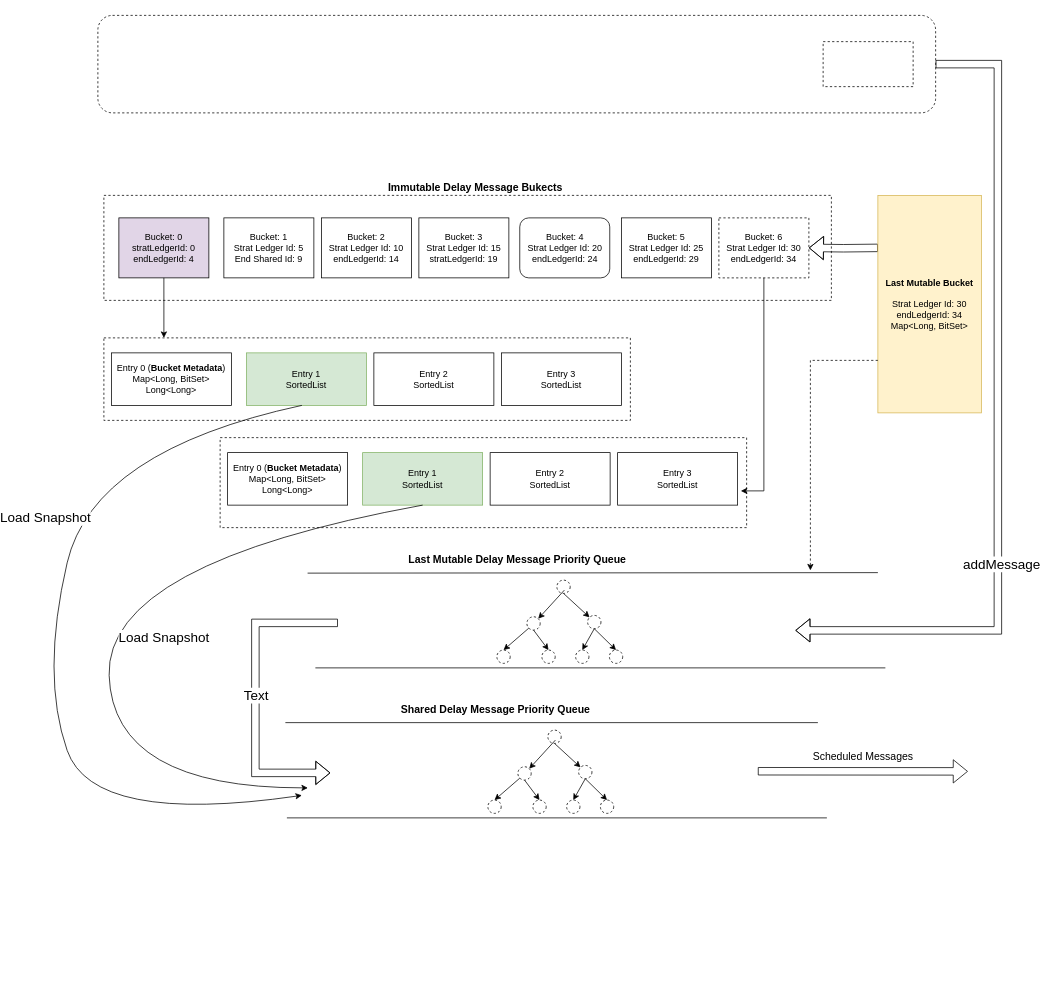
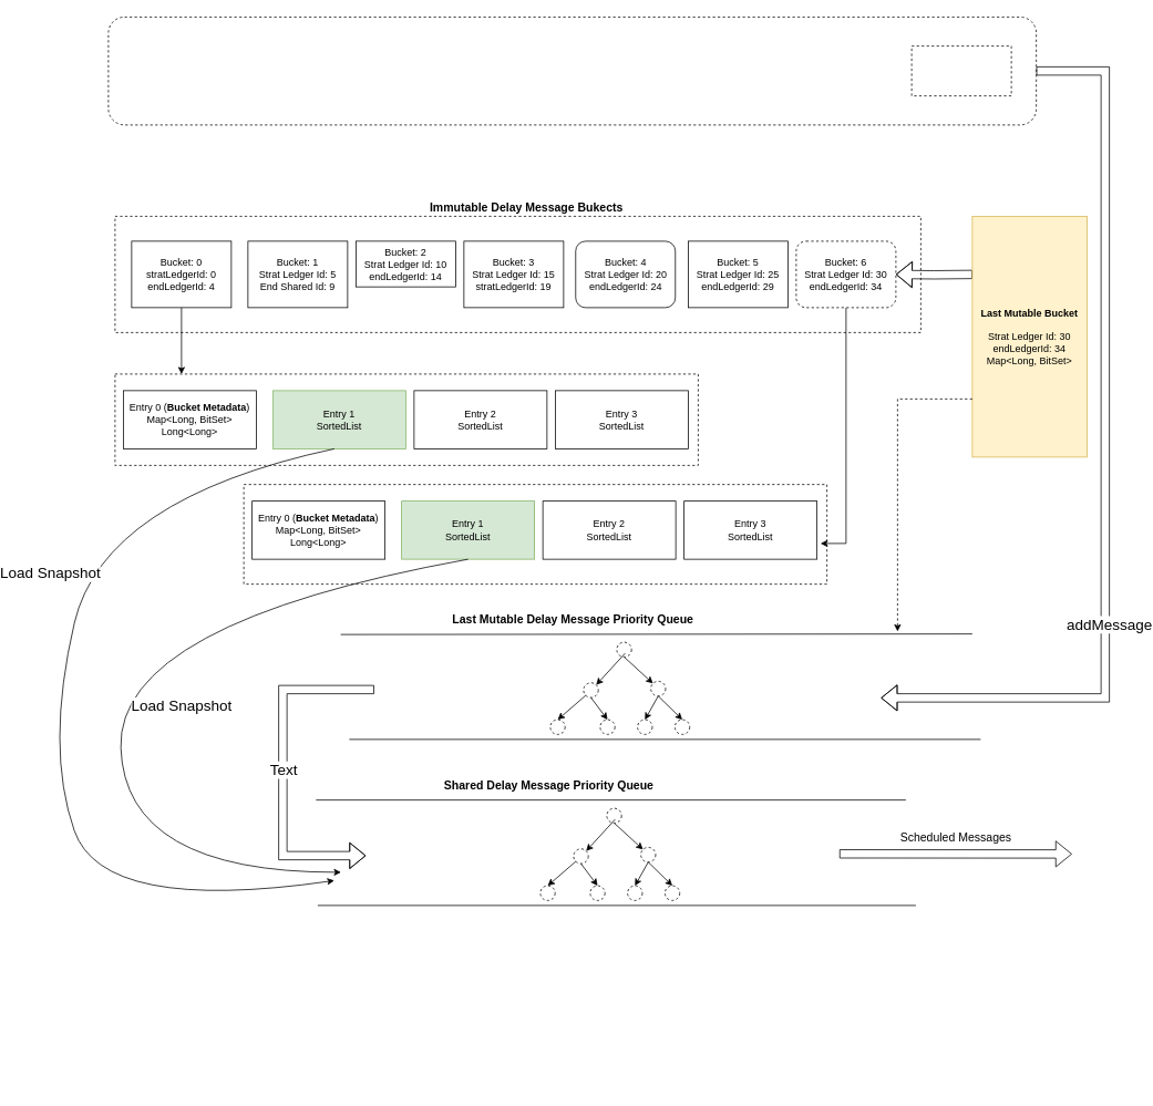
- <mxCell id="3" value="Bucket: 0&lt;br&gt;stratLedgerId: 0&lt;br&gt;endLedgerId: 4" style="rounded=0;whiteSpace=wrap;html=1;fillColor=#e1d5e7;" vertex="1" parent="1"><mxGeometry x="124" y="290" width="120" height="80" as="geometry" /></mxCell>
+ <mxCell id="3" value="Bucket: 0&lt;br&gt;stratLedgerId: 0&lt;br&gt;endLedgerId: 4" style="rounded=0;whiteSpace=wrap;html=1;" vertex="1" parent="1"><mxGeometry x="124" y="290" width="120" height="80" as="geometry" /></mxCell>
- <mxCell id="5" value="Bucket: 2&lt;br&gt;Strat Ledger Id: 10&lt;br&gt;endLedgerId: 14" style="rounded=0;whiteSpace=wrap;html=1;" vertex="1" parent="1"><mxGeometry x="394" y="290" width="120" height="80" as="geometry" /></mxCell>
+ <mxCell id="5" value="Bucket: 2&lt;br&gt;Strat Ledger Id: 10&lt;br&gt;endLedgerId: 14" style="rounded=0;whiteSpace=wrap;html=1;" vertex="1" parent="1"><mxGeometry x="394" y="290" width="120" height="55" as="geometry" /></mxCell>
- <mxCell id="12" value="Bucket: 6&lt;br&gt;Strat Ledger Id: 30&lt;br&gt;endLedgerId: 34" style="rounded=0;whiteSpace=wrap;html=1;dashed=1;" vertex="1" parent="1"><mxGeometry x="924" y="290" width="120" height="80" as="geometry" /></mxCell>
+ <mxCell id="12" value="Bucket: 6&lt;br&gt;Strat Ledger Id: 30&lt;br&gt;endLedgerId: 34" style="whiteSpace=wrap;html=1;dashed=1;rounded=1;" vertex="1" parent="1"><mxGeometry x="924" y="290" width="120" height="80" as="geometry" /></mxCell>
